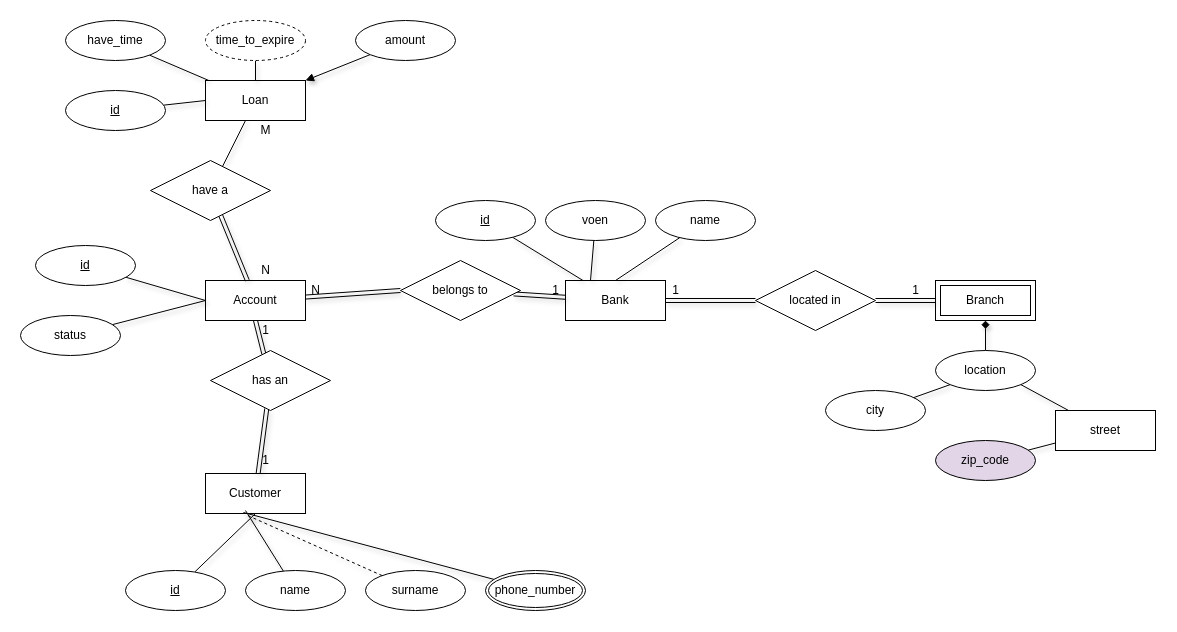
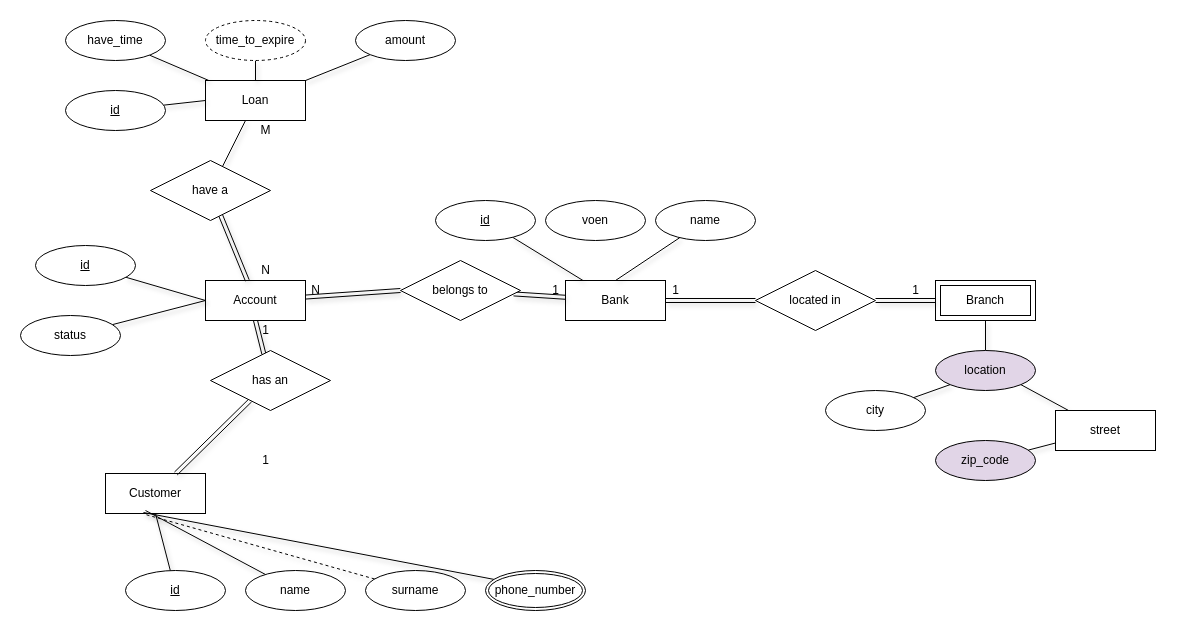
- <mxCell id="39" style="endArrow=block;edgeStyle=none;rounded=0;orthogonalLoop=1;jettySize=auto;html=1;shadow=1;" edge="1" parent="1" source="40" target="7"><mxGeometry relative="1" as="geometry" /></mxCell>
+ <mxCell id="39" style="endArrow=none;edgeStyle=none;rounded=0;orthogonalLoop=1;jettySize=auto;html=1;shadow=1;" edge="1" parent="1" source="40" target="7"><mxGeometry relative="1" as="geometry" /></mxCell>
- <mxCell id="49" style="endArrow=none;edgeStyle=none;rounded=0;orthogonalLoop=1;jettySize=auto;html=1;entryX=0.25;entryY=0;entryDx=0;entryDy=0;shadow=1;" edge="1" parent="1" source="50" target="3"><mxGeometry relative="1" as="geometry" /></mxCell>
- <mxCell id="53" style="endArrow=diamond;edgeStyle=none;rounded=0;orthogonalLoop=1;jettySize=auto;html=1;entryX=0.5;entryY=1;entryDx=0;entryDy=0;shadow=1;" edge="1" parent="1" source="54" target="25"><mxGeometry relative="1" as="geometry" /></mxCell>
+ <mxCell id="53" style="endArrow=none;edgeStyle=none;rounded=0;orthogonalLoop=1;jettySize=auto;html=1;entryX=0.5;entryY=1;entryDx=0;entryDy=0;shadow=1;" edge="1" parent="1" source="54" target="25"><mxGeometry relative="1" as="geometry" /></mxCell>
- <mxCell id="54" value="location" style="ellipse;whiteSpace=wrap;html=1;align=center;" vertex="1" parent="1"><mxGeometry x="935" y="350" width="100" height="40" as="geometry" /></mxCell>
+ <mxCell id="54" value="location" style="ellipse;whiteSpace=wrap;html=1;align=center;fillColor=#e1d5e7;" vertex="1" parent="1"><mxGeometry x="935" y="350" width="100" height="40" as="geometry" /></mxCell>
- <mxCell id="8" value="Customer" style="whiteSpace=wrap;html=1;align=center;" vertex="1" parent="1"><mxGeometry x="205" y="473" width="100" height="40" as="geometry" /></mxCell>
+ <mxCell id="8" value="Customer" style="whiteSpace=wrap;html=1;align=center;" vertex="1" parent="1"><mxGeometry x="105" y="473" width="100" height="40" as="geometry" /></mxCell>
